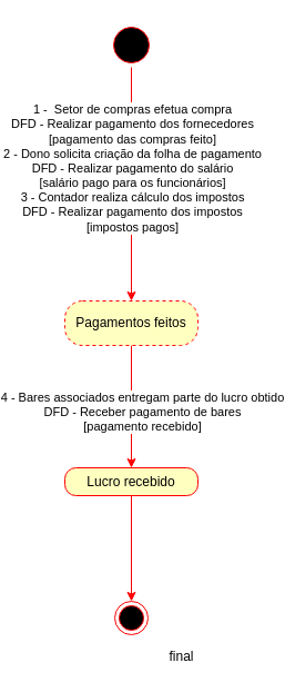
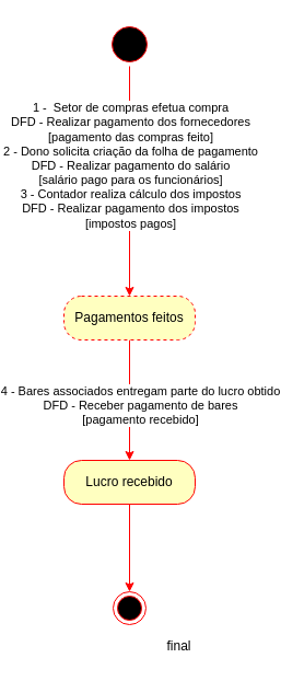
- <mxCell id="7" value="Lucro recebido" style="rounded=1;whiteSpace=wrap;html=1;arcSize=40;fontColor=#000000;fillColor=#ffffc0;strokeColor=#ff0000;" parent="1" vertex="1"><mxGeometry x="20" y="420" width="120" height="25" as="geometry" /></mxCell>
+ <mxCell id="7" value="Lucro recebido" style="rounded=1;whiteSpace=wrap;html=1;arcSize=40;fontColor=#000000;fillColor=#ffffc0;strokeColor=#ff0000;" parent="1" vertex="1"><mxGeometry x="20" y="420" width="120" height="40" as="geometry" /></mxCell>
